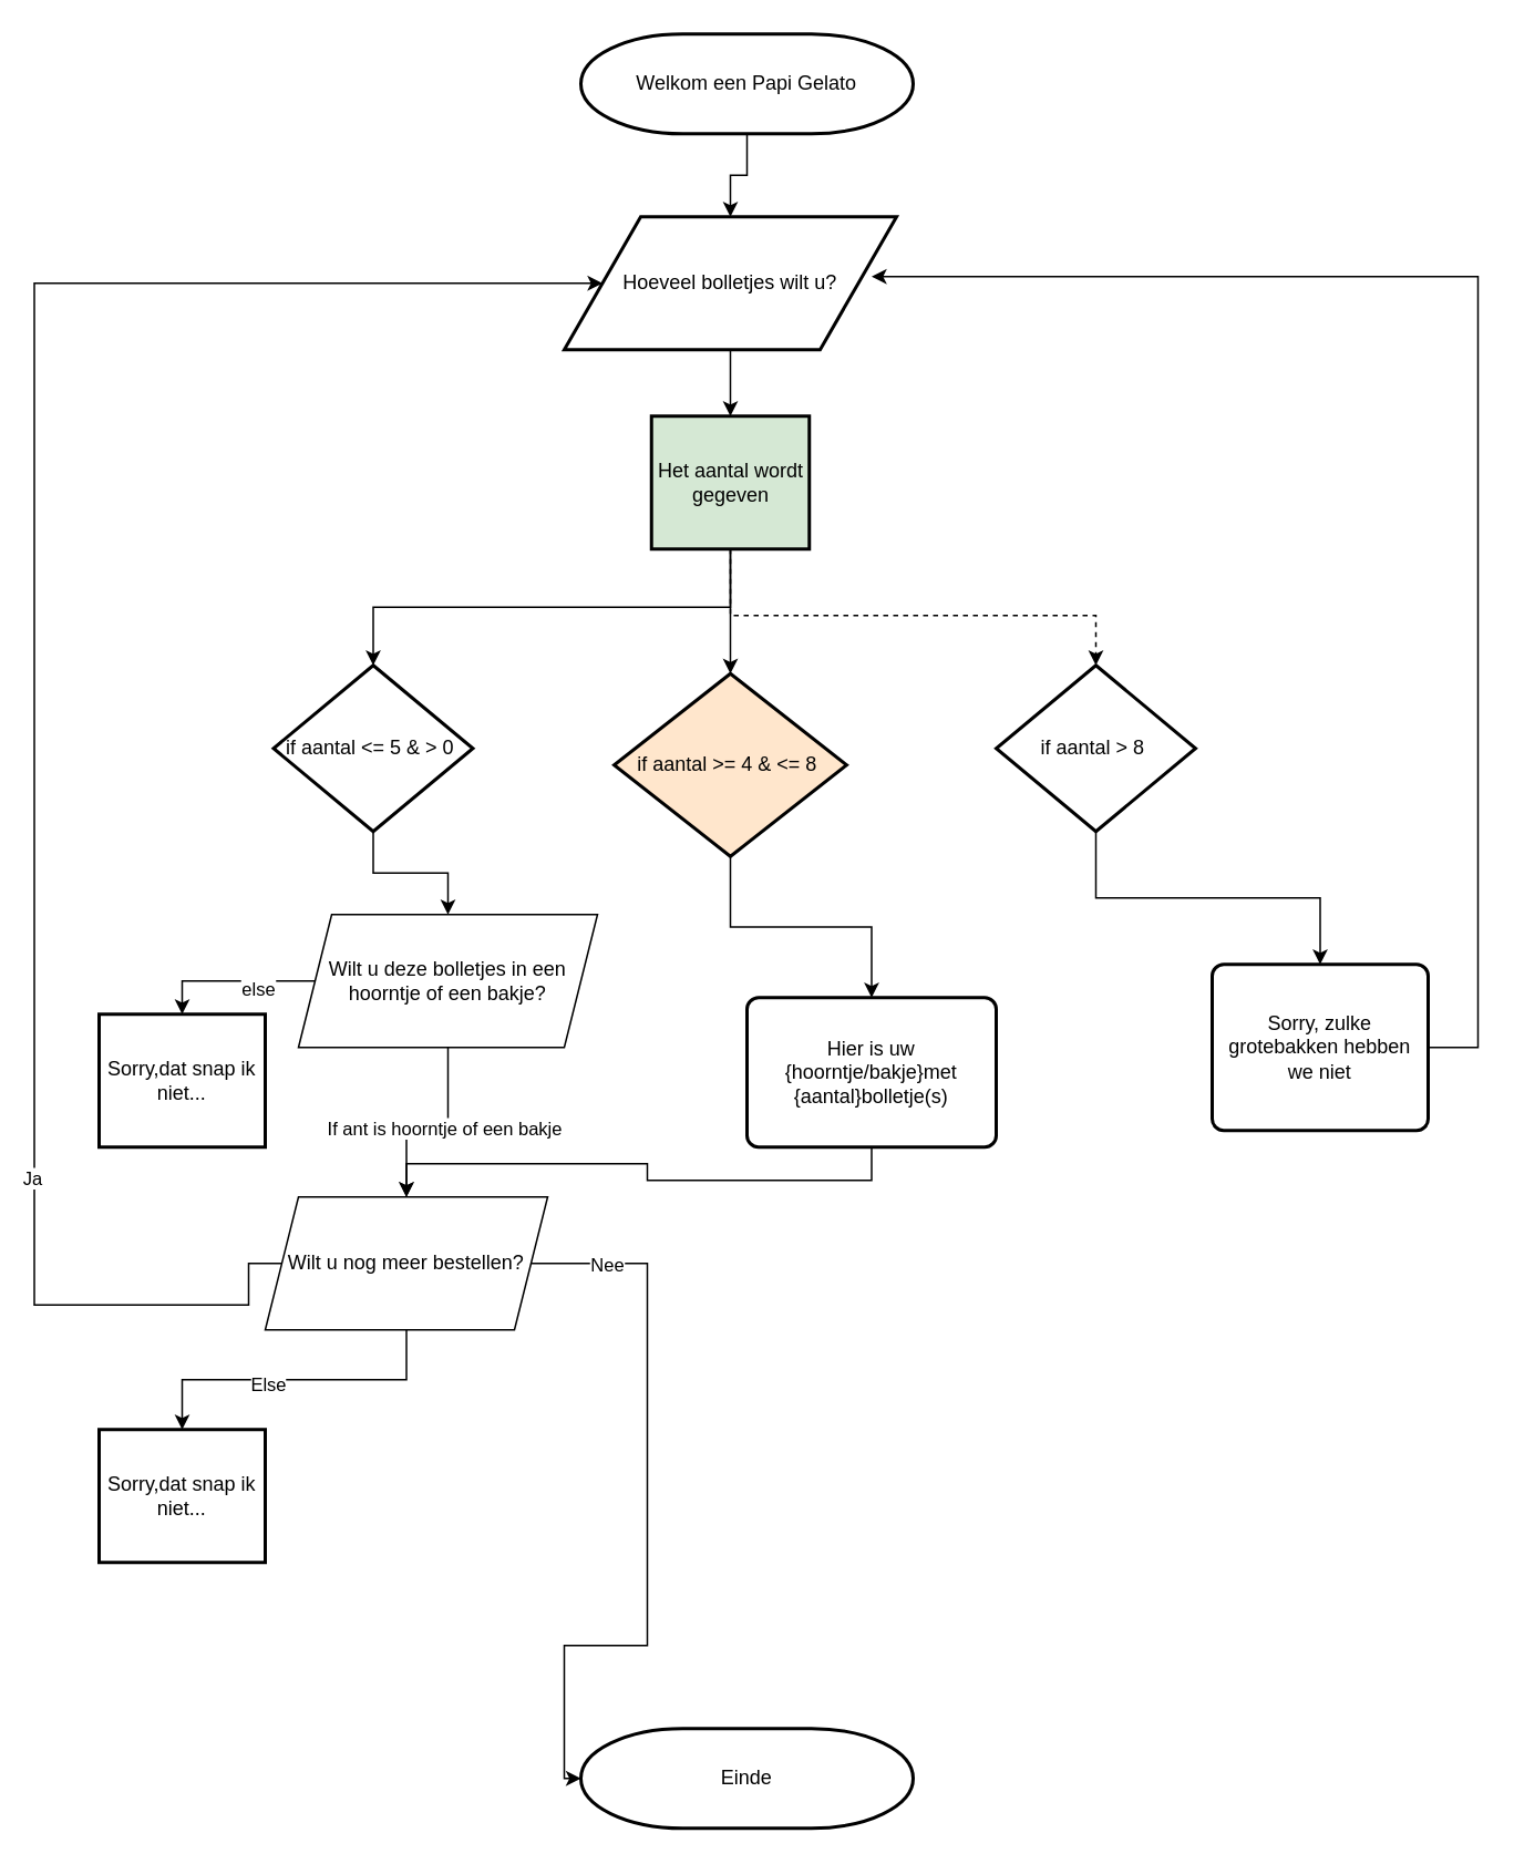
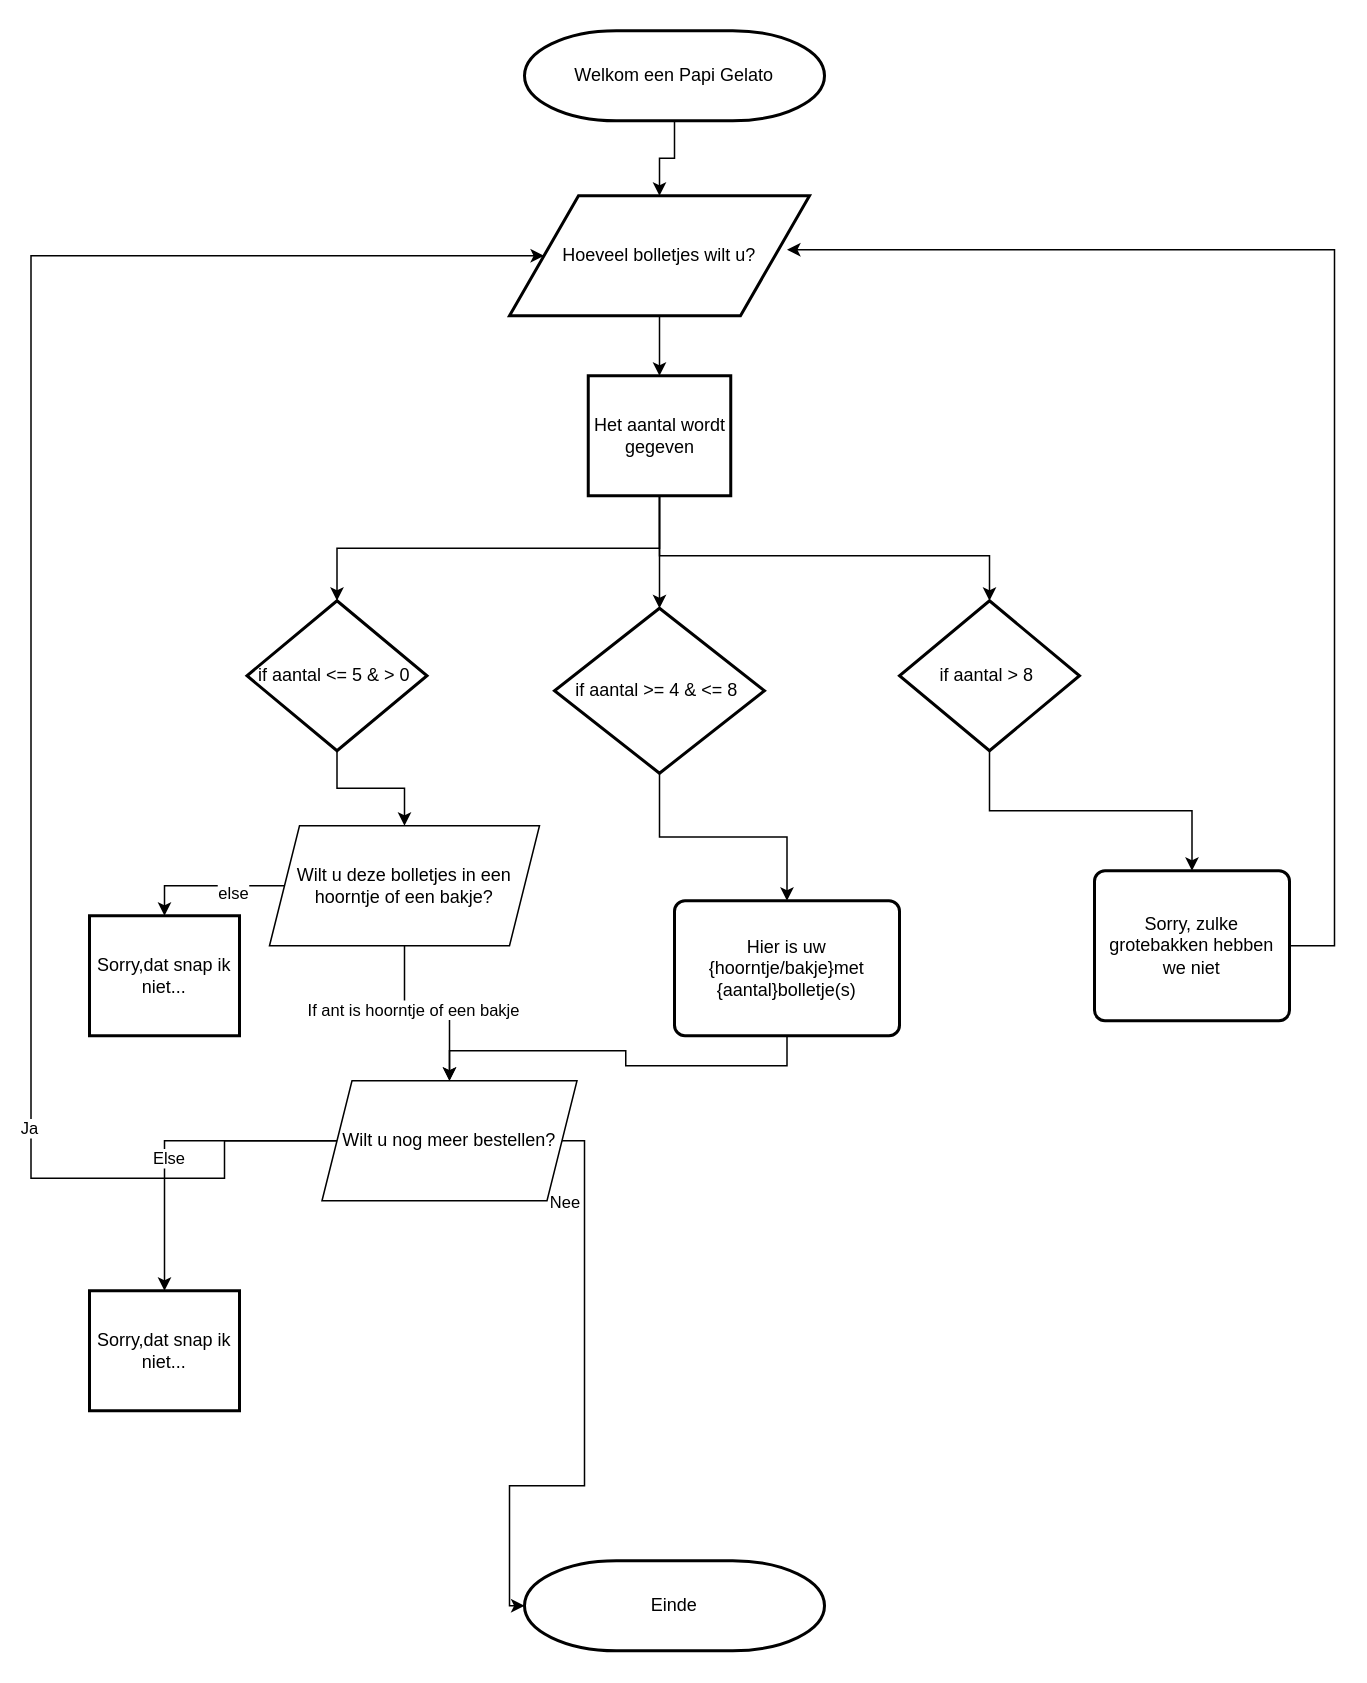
- <mxCell id="9" value="Het aantal wordt gegeven" style="rounded=0;whiteSpace=wrap;html=1;absoluteArcSize=1;arcSize=14;strokeWidth=2;fillColor=#d5e8d4;" vertex="1" parent="1"><mxGeometry x="391.5" y="250" width="95" height="80" as="geometry" /></mxCell>
+ <mxCell id="9" value="Het aantal wordt gegeven" style="rounded=0;whiteSpace=wrap;html=1;absoluteArcSize=1;arcSize=14;strokeWidth=2;" vertex="1" parent="1"><mxGeometry x="391.5" y="250" width="95" height="80" as="geometry" /></mxCell>
- <mxCell id="8" style="edgeStyle=orthogonalEdgeStyle;rounded=0;orthogonalLoop=1;jettySize=auto;html=1;exitX=0.5;exitY=1;exitDx=0;exitDy=0;entryX=0.5;entryY=0;entryDx=0;entryDy=0;dashed=1;" edge="1" parent="1" source="9" target="18"><mxGeometry relative="1" as="geometry"><Array as="points"><mxPoint x="439" y="370" /><mxPoint x="659" y="370" /></Array></mxGeometry></mxCell>
+ <mxCell id="8" style="edgeStyle=orthogonalEdgeStyle;rounded=0;orthogonalLoop=1;jettySize=auto;html=1;exitX=0.5;exitY=1;exitDx=0;exitDy=0;entryX=0.5;entryY=0;entryDx=0;entryDy=0;" edge="1" parent="1" source="9" target="18"><mxGeometry relative="1" as="geometry"><Array as="points"><mxPoint x="439" y="370" /><mxPoint x="659" y="370" /></Array></mxGeometry></mxCell>
- <mxCell id="16" value="if aantal &amp;gt;= 4 &amp;amp; &amp;lt;= 8&amp;nbsp;" style="rhombus;whiteSpace=wrap;html=1;rounded=0;arcSize=14;strokeWidth=2;fillColor=#ffe6cc;" vertex="1" parent="1"><mxGeometry x="369" y="405" width="140" height="110" as="geometry" /></mxCell>
+ <mxCell id="16" value="if aantal &amp;gt;= 4 &amp;amp; &amp;lt;= 8&amp;nbsp;" style="rhombus;whiteSpace=wrap;html=1;rounded=0;arcSize=14;strokeWidth=2;" vertex="1" parent="1"><mxGeometry x="369" y="405" width="140" height="110" as="geometry" /></mxCell>
- <mxCell id="28" value="Wilt u nog meer bestellen?" style="shape=parallelogram;perimeter=parallelogramPerimeter;whiteSpace=wrap;html=1;fixedSize=1;" vertex="1" parent="1"><mxGeometry x="159" y="720" width="170" height="80" as="geometry" /></mxCell>
+ <mxCell id="28" value="Wilt u nog meer bestellen?" style="shape=parallelogram;perimeter=parallelogramPerimeter;whiteSpace=wrap;html=1;fixedSize=1;" vertex="1" parent="1"><mxGeometry x="214" y="720" width="170" height="80" as="geometry" /></mxCell>
